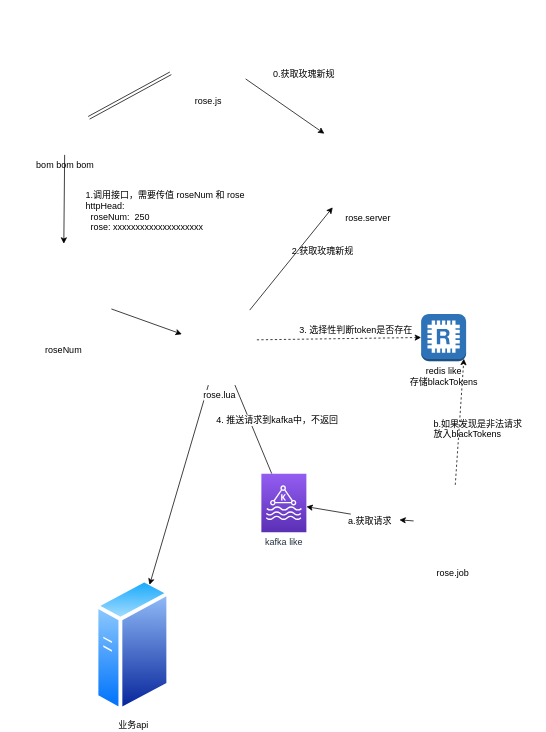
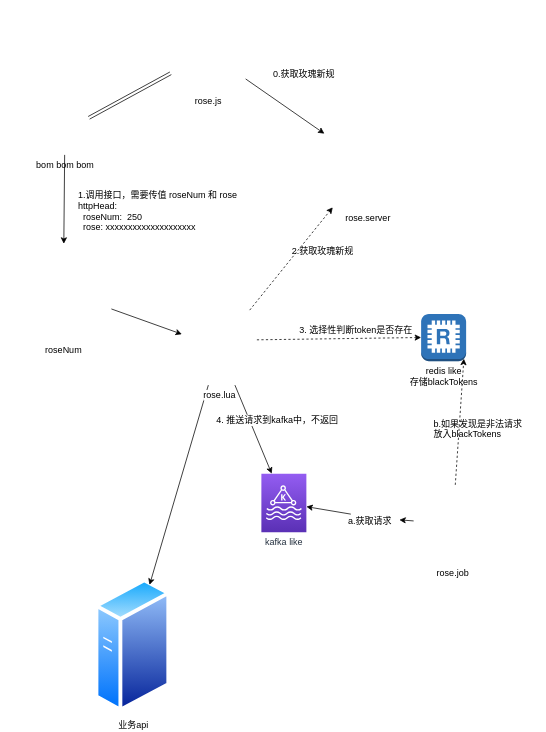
- <mxCell id="14" value="1.调用接口，需要传值 roseNum 和 rose&lt;br&gt;httpHead:&lt;br&gt;&amp;nbsp; roseNum:&amp;nbsp; 250&lt;br&gt;&amp;nbsp; rose: xxxxxxxxxxxxxxxxxxxx" style="text;html=1;resizable=0;points=[];autosize=1;align=left;verticalAlign=top;spacingTop=-4;" parent="1" vertex="1"><mxGeometry x="112" y="250" width="230" height="60" as="geometry" /></mxCell>
+ <mxCell id="14" value="1.调用接口，需要传值 roseNum 和 rose&lt;br&gt;httpHead:&lt;br&gt;&amp;nbsp; roseNum:&amp;nbsp; 250&lt;br&gt;&amp;nbsp; rose: xxxxxxxxxxxxxxxxxxxx" style="text;html=1;resizable=0;points=[];autosize=1;align=left;verticalAlign=top;spacingTop=-4;" parent="1" vertex="1"><mxGeometry x="102" y="250" width="230" height="60" as="geometry" /></mxCell>
- <mxCell id="16" style="edgeStyle=none;rounded=0;orthogonalLoop=1;jettySize=auto;html=1;" parent="1" source="20" target="23" edge="1"><mxGeometry relative="1" as="geometry" /></mxCell>
+ <mxCell id="16" style="edgeStyle=none;rounded=0;orthogonalLoop=1;jettySize=auto;html=1;dashed=1;" parent="1" source="20" target="23" edge="1"><mxGeometry relative="1" as="geometry" /></mxCell>
- <mxCell id="17" style="edgeStyle=none;rounded=0;orthogonalLoop=1;jettySize=auto;html=1;endArrow=none;" parent="1" source="20" target="11" edge="1"><mxGeometry relative="1" as="geometry" /></mxCell>
+ <mxCell id="17" style="edgeStyle=none;rounded=0;orthogonalLoop=1;jettySize=auto;html=1;" parent="1" source="20" target="11" edge="1"><mxGeometry relative="1" as="geometry" /></mxCell>
